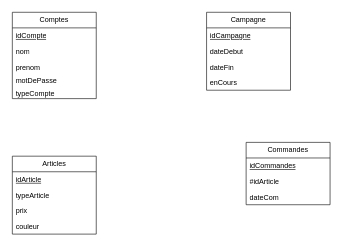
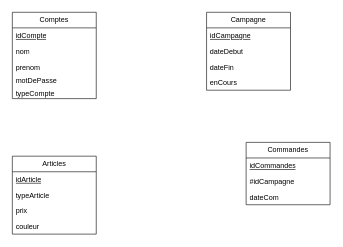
- <mxCell id="20" value="#idArticle" style="text;strokeColor=none;fillColor=none;align=left;verticalAlign=top;spacingLeft=4;spacingRight=4;overflow=hidden;rotatable=0;points=[[0,0.5],[1,0.5]];portConstraint=eastwest;whiteSpace=wrap;html=1;" vertex="1" parent="18"><mxGeometry y="52" width="140" height="26" as="geometry" /></mxCell>
+ <mxCell id="20" value="#idCampagne" style="text;strokeColor=none;fillColor=none;align=left;verticalAlign=top;spacingLeft=4;spacingRight=4;overflow=hidden;rotatable=0;points=[[0,0.5],[1,0.5]];portConstraint=eastwest;whiteSpace=wrap;html=1;" vertex="1" parent="18"><mxGeometry y="52" width="140" height="26" as="geometry" /></mxCell>
